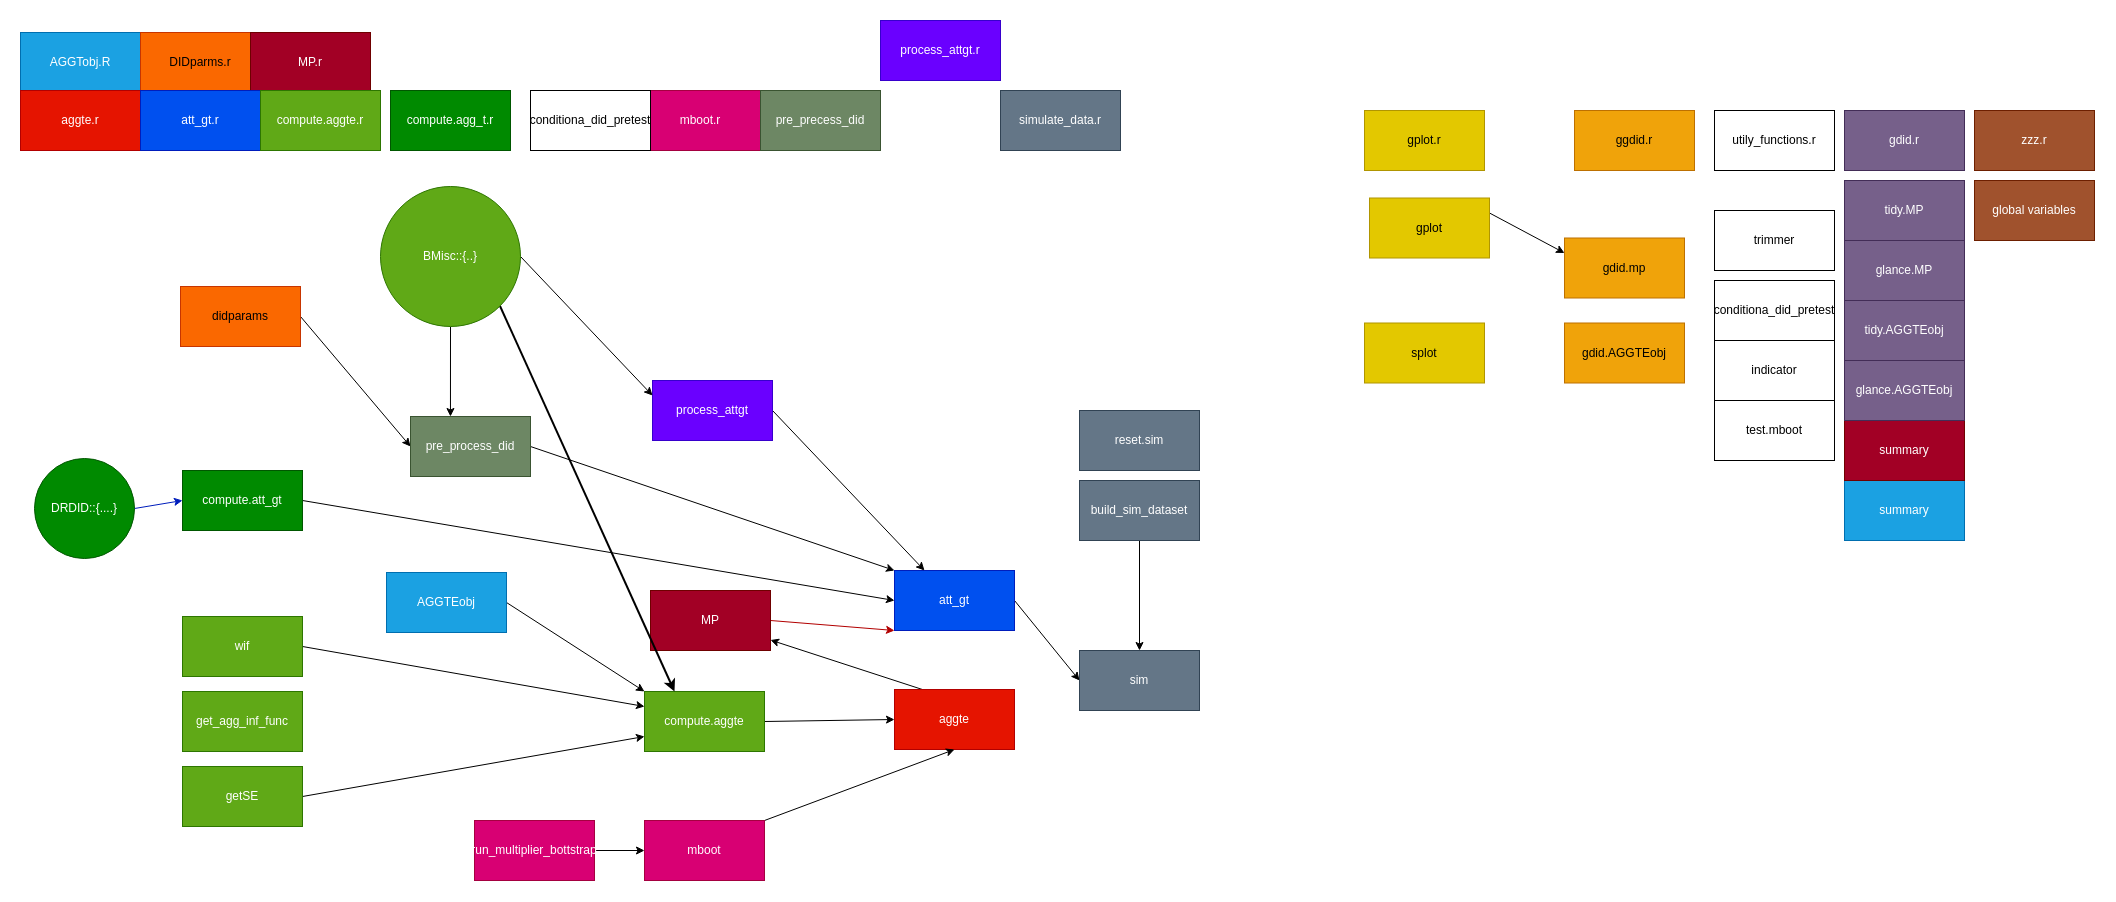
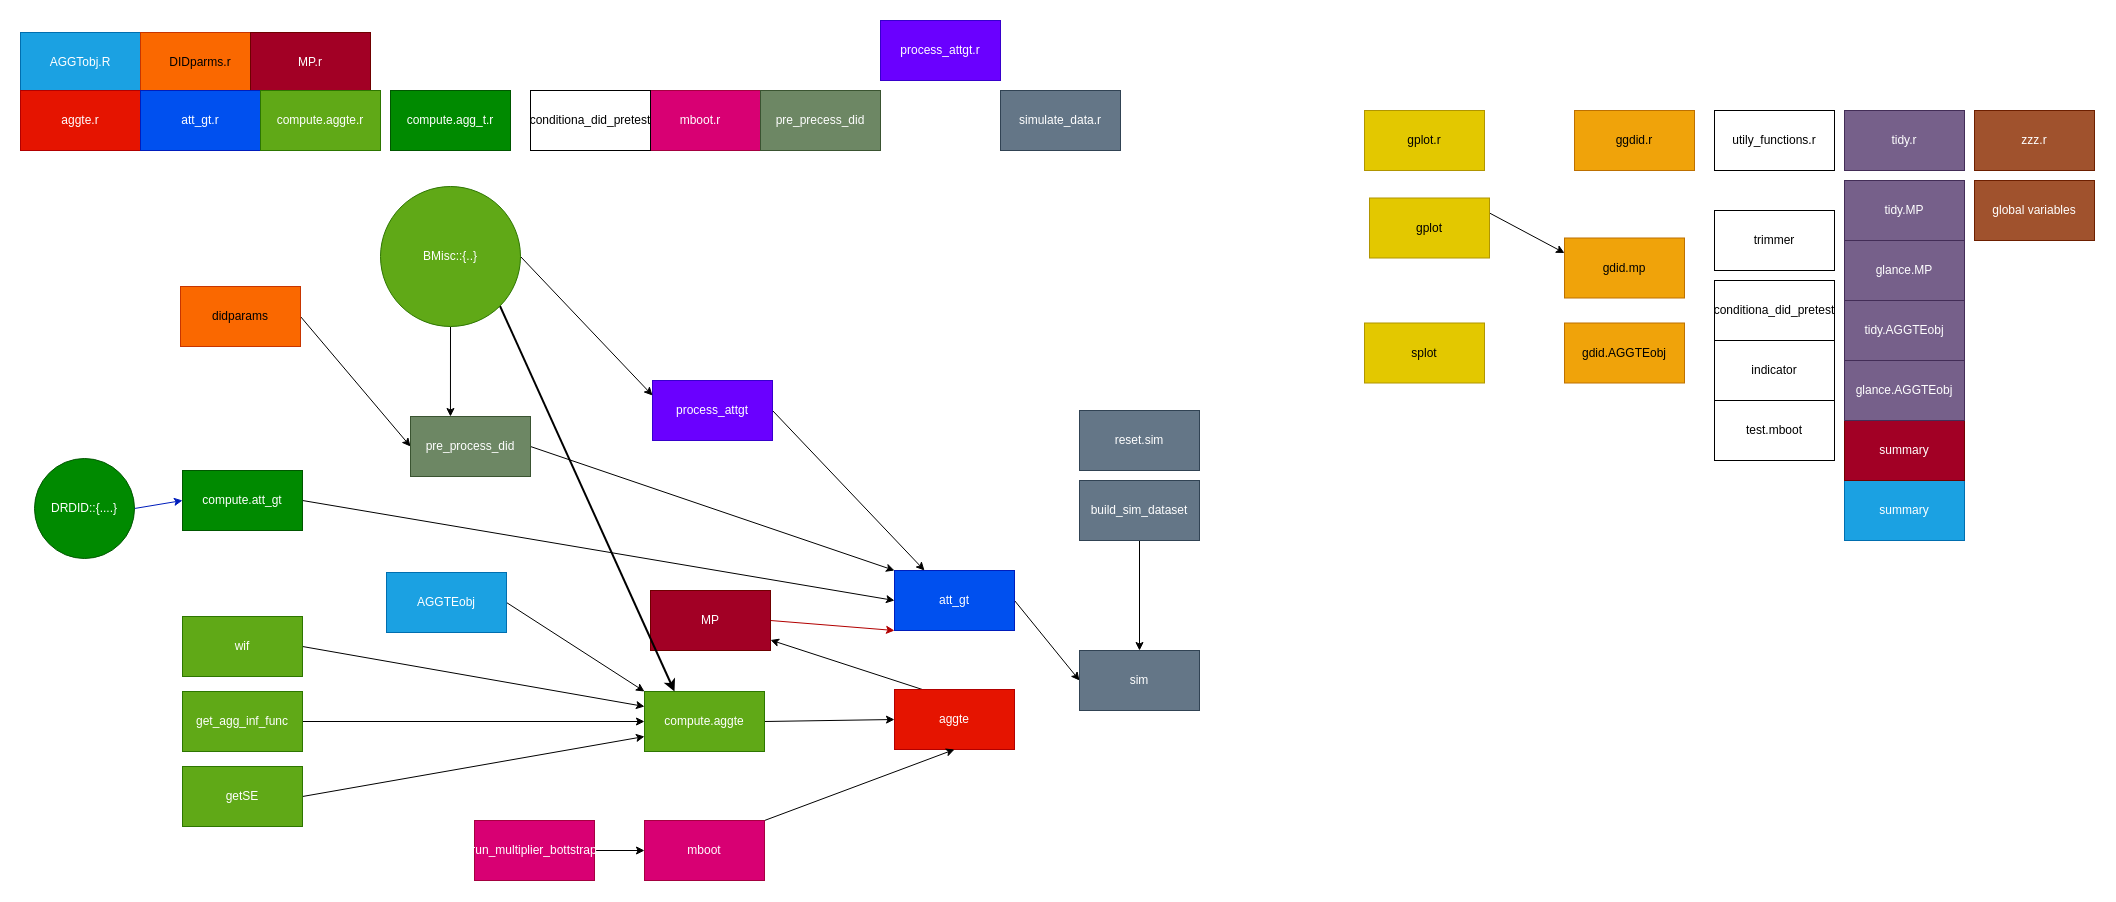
- <mxCell id="15" value="gdid.r" style="whiteSpace=wrap;html=1;fillColor=#76608a;fontColor=#ffffff;strokeColor=#432D57;" parent="1" vertex="1"><mxGeometry x="1844" y="110" width="120" height="60" as="geometry" /></mxCell>
+ <mxCell id="15" value="tidy.r" style="whiteSpace=wrap;html=1;fillColor=#76608a;fontColor=#ffffff;strokeColor=#432D57;" parent="1" vertex="1"><mxGeometry x="1844" y="110" width="120" height="60" as="geometry" /></mxCell>
+ <mxCell id="34" style="edgeStyle=none;html=1;exitX=1;exitY=0.5;exitDx=0;exitDy=0;entryX=0;entryY=0.5;entryDx=0;entryDy=0;strokeColor=#000000;" parent="1" source="35" target="31" edge="1"><mxGeometry relative="1" as="geometry" /></mxCell>
